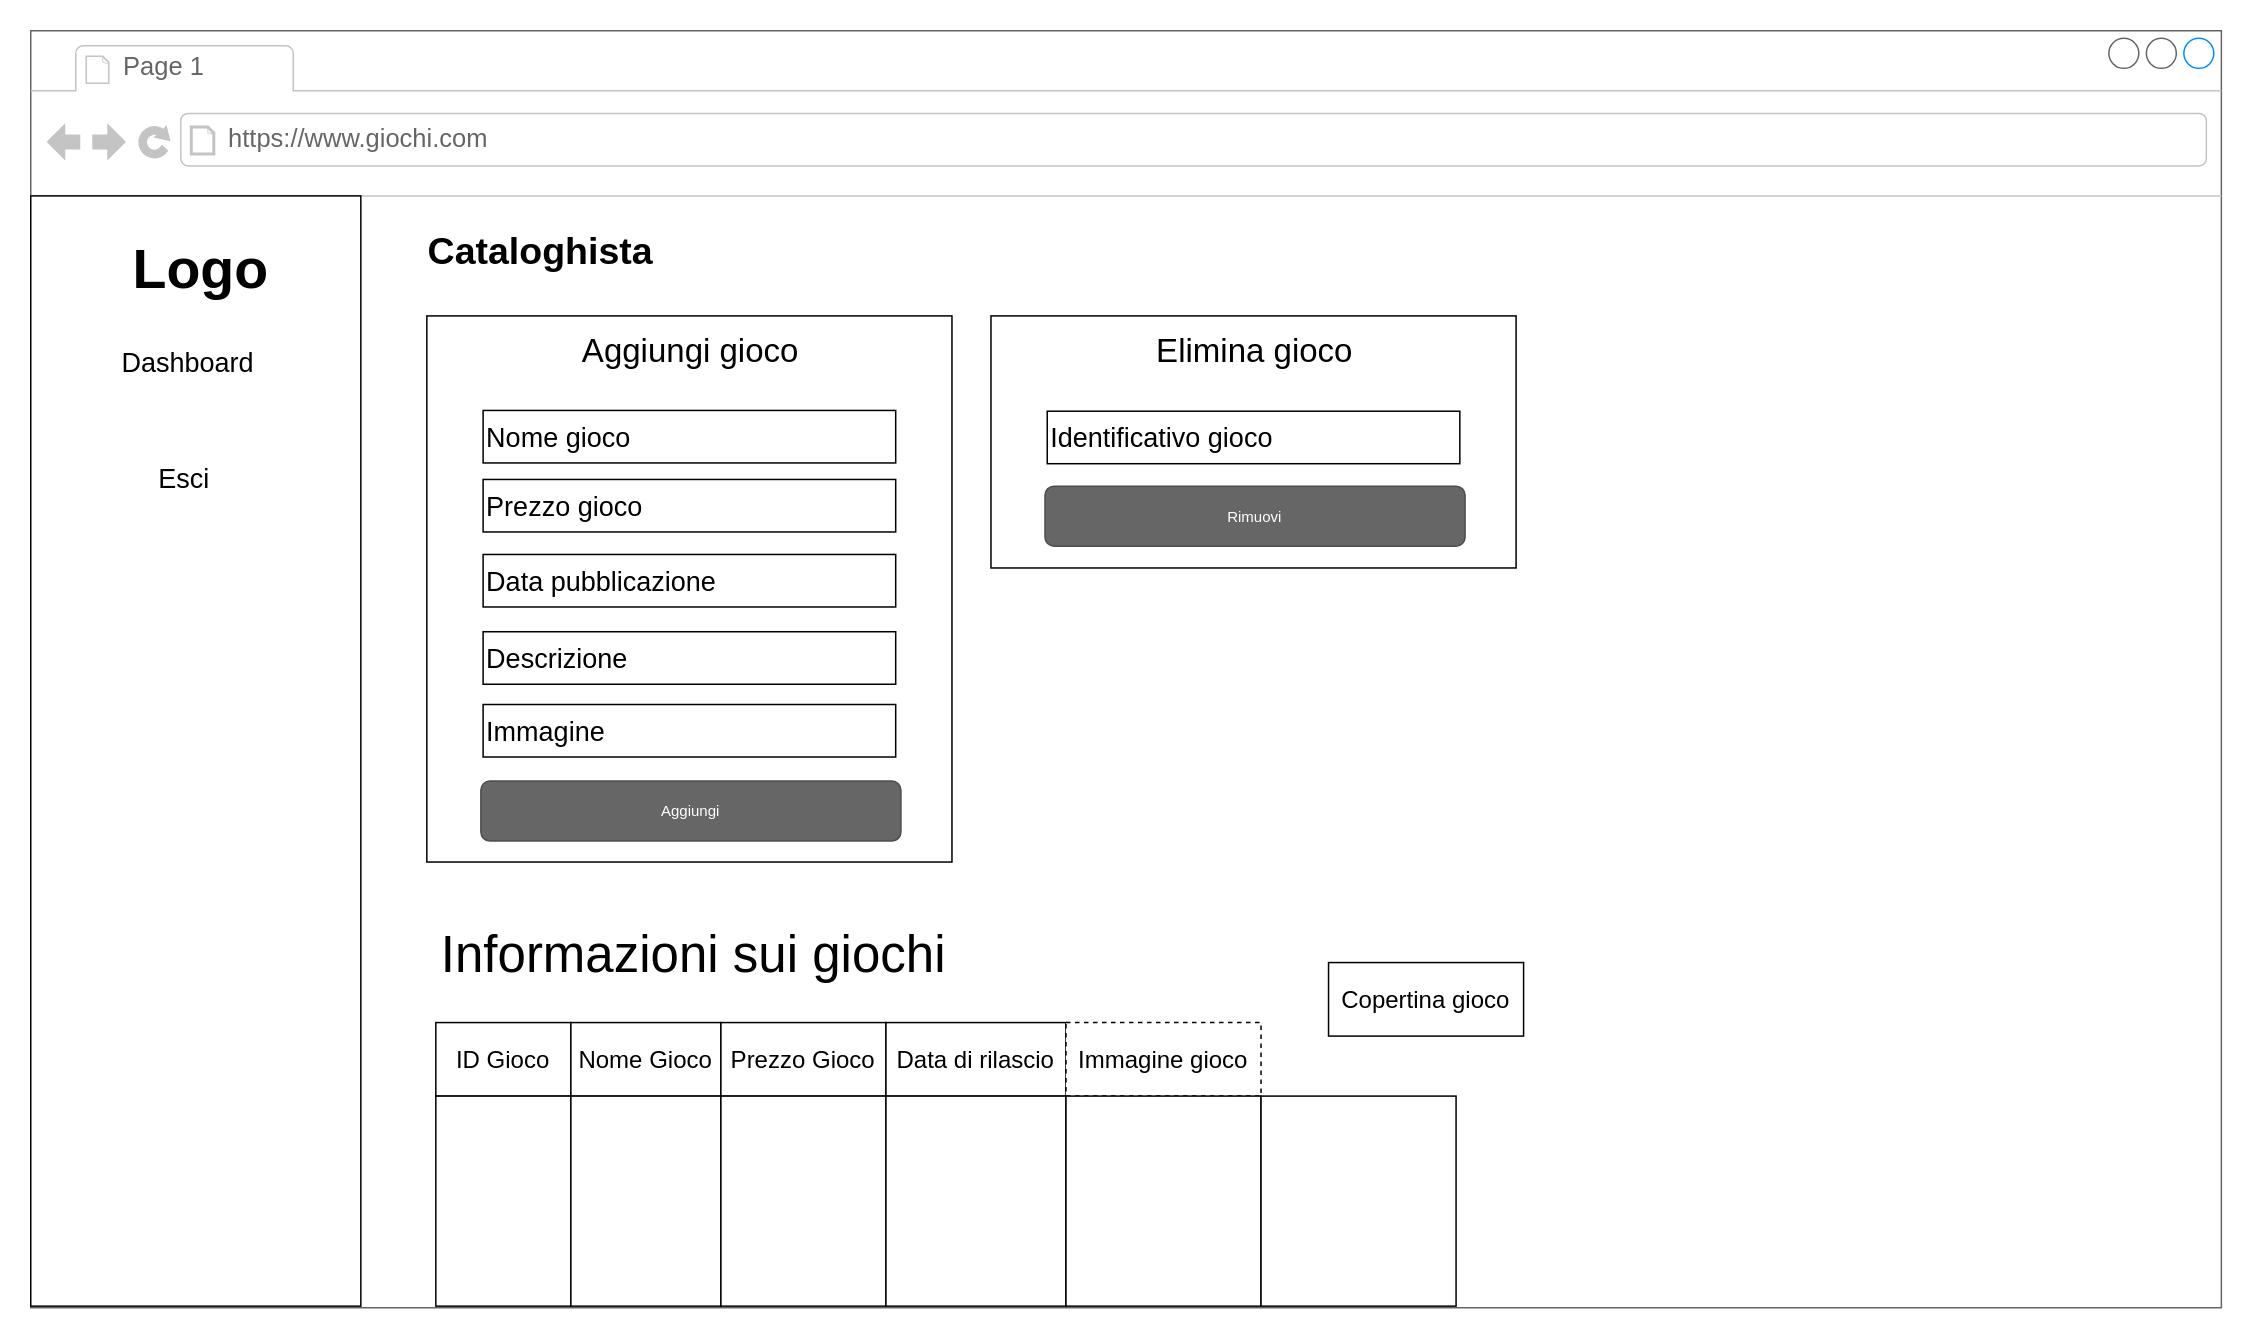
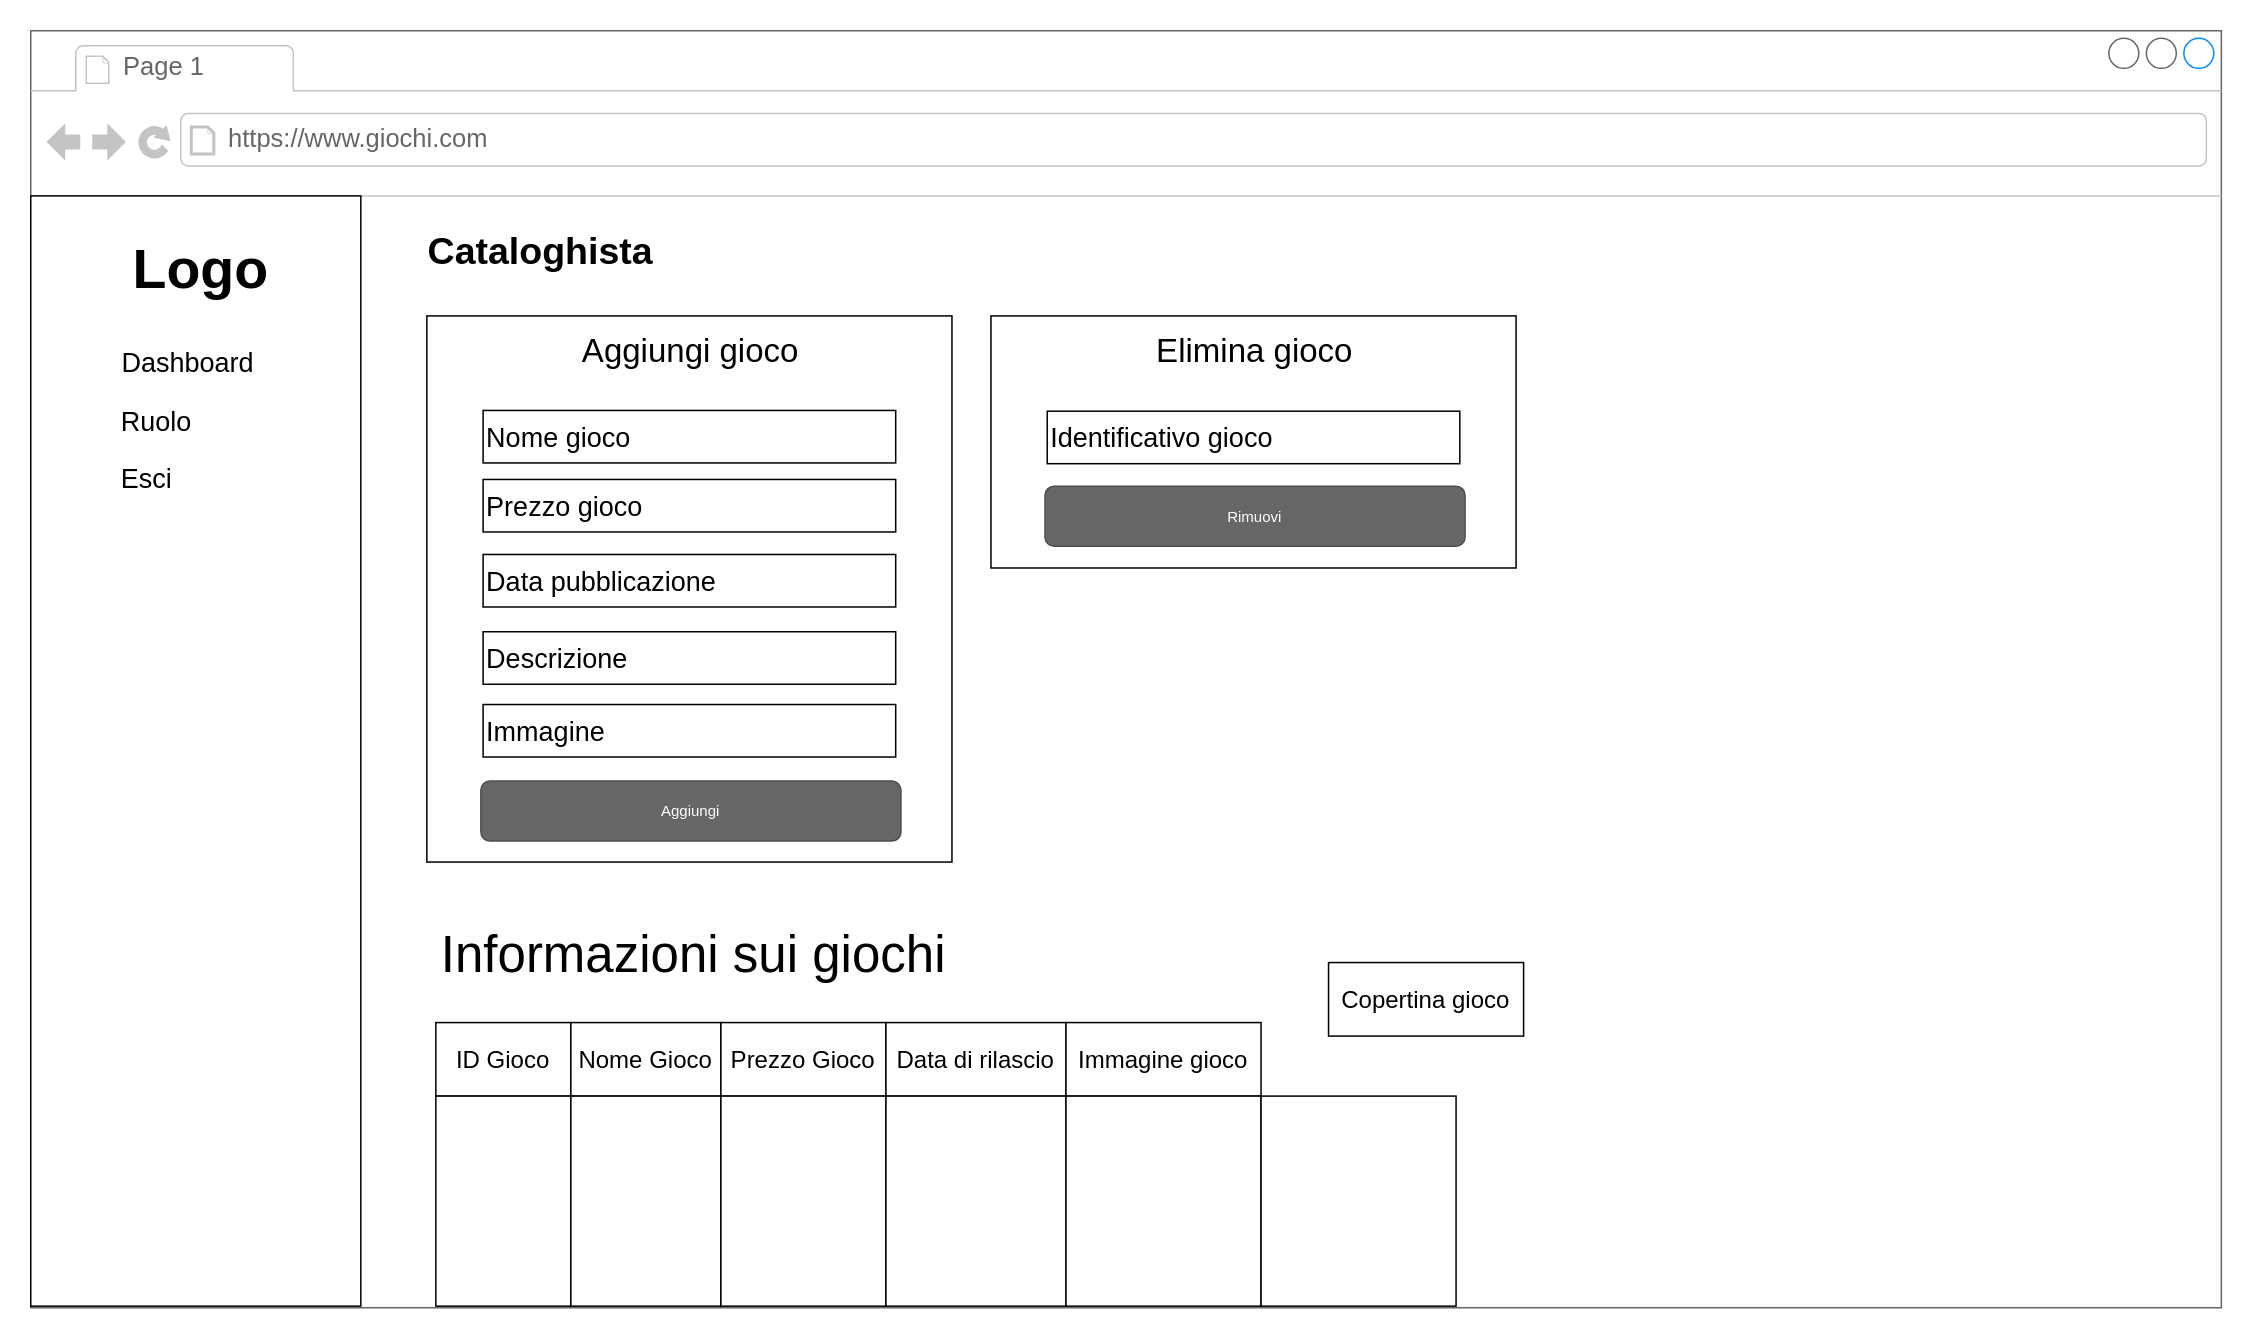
+ <mxCell id="8" value="&lt;font style=&quot;font-size: 18px&quot;&gt;Ruolo&lt;/font&gt;" style="text;html=1;strokeColor=none;fillColor=none;align=center;verticalAlign=middle;whiteSpace=wrap;rounded=0;fontSize=20;" parent="2" vertex="1"><mxGeometry x="49" y="245" width="70" height="30" as="geometry" /></mxCell>
- <mxCell id="9" value="&lt;font style=&quot;font-size: 18px&quot;&gt;Esci&lt;/font&gt;" style="text;html=1;strokeColor=none;fillColor=none;align=center;verticalAlign=middle;whiteSpace=wrap;rounded=0;fontSize=20;" parent="2" vertex="1"><mxGeometry x="70" y="283" width="65" height="30" as="geometry" /></mxCell>
+ <mxCell id="9" value="&lt;font style=&quot;font-size: 18px&quot;&gt;Esci&lt;/font&gt;" style="text;html=1;strokeColor=none;fillColor=none;align=center;verticalAlign=middle;whiteSpace=wrap;rounded=0;fontSize=20;" parent="2" vertex="1"><mxGeometry x="45" y="283" width="65" height="30" as="geometry" /></mxCell>
- <mxCell id="28" value="Immagine gioco" style="rounded=0;whiteSpace=wrap;html=1;fontSize=16;strokeWidth=1;fillColor=#FFFFFF;dashed=1;" vertex="1" parent="2"><mxGeometry x="690" y="661" width="130" height="49" as="geometry" /></mxCell>
+ <mxCell id="28" value="Immagine gioco" style="rounded=0;whiteSpace=wrap;html=1;fontSize=16;strokeWidth=1;fillColor=#FFFFFF;" vertex="1" parent="2"><mxGeometry x="690" y="661" width="130" height="49" as="geometry" /></mxCell>
